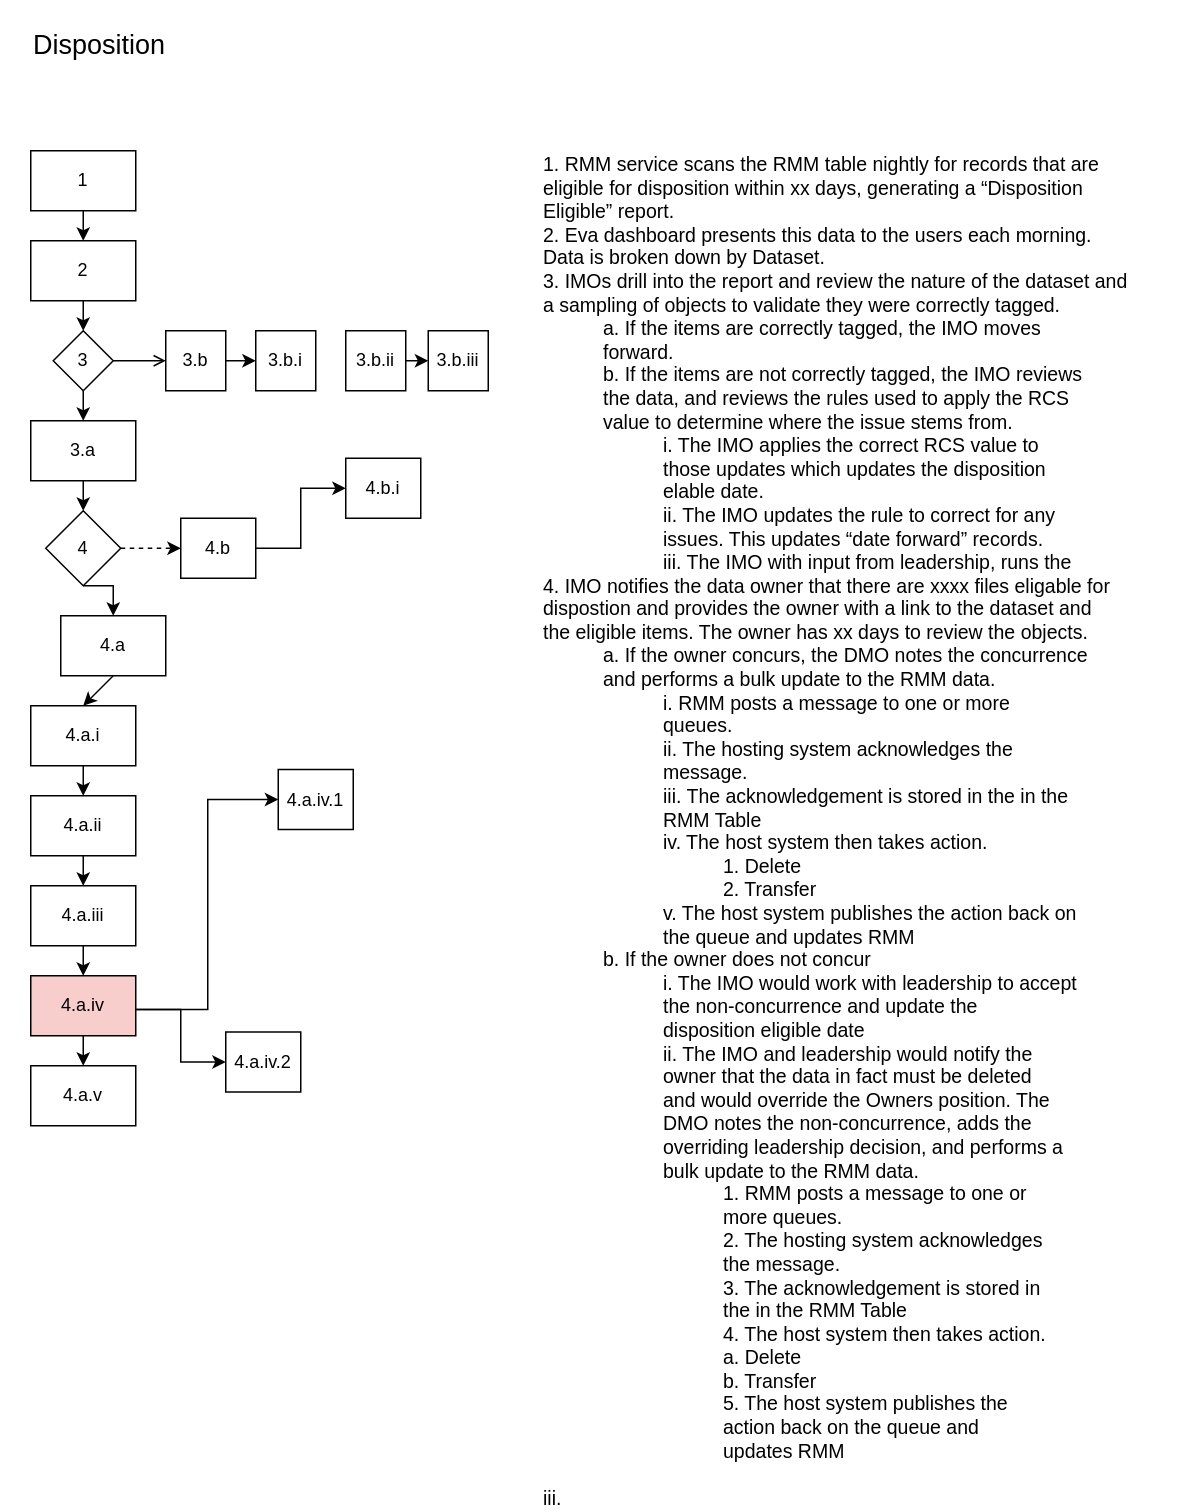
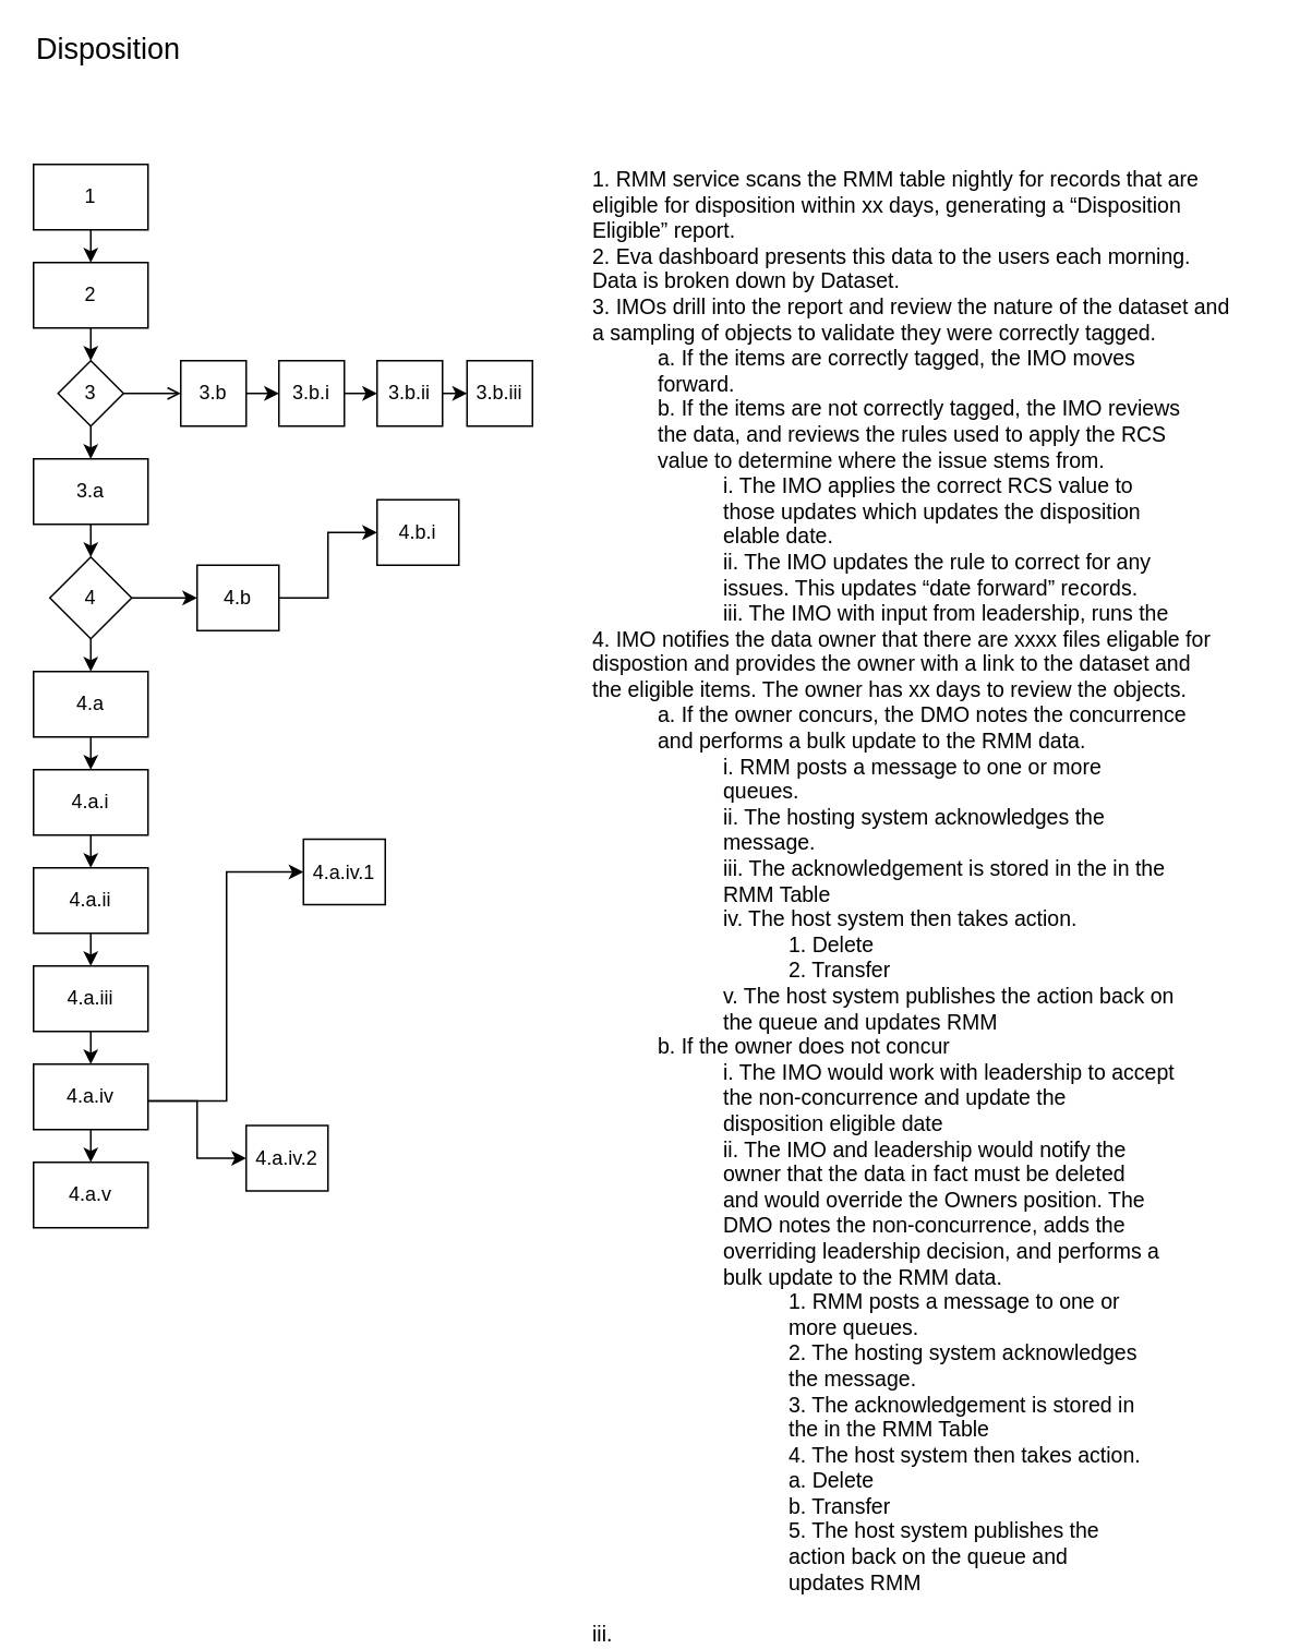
+ <mxCell id="22" style="edgeStyle=orthogonalEdgeStyle;rounded=0;orthogonalLoop=1;jettySize=auto;html=1;exitX=1;exitY=0.5;exitDx=0;exitDy=0;entryX=0;entryY=0.5;entryDx=0;entryDy=0;fontSize=12;" parent="1" source="23" target="25" edge="1"><mxGeometry relative="1" as="geometry" /></mxCell>
- <mxCell id="16" value="" style="endArrow=classic;html=1;exitX=1;exitY=0.5;exitDx=0;exitDy=0;entryX=0;entryY=0.5;entryDx=0;entryDy=0;dashed=1;" parent="1" source="14" target="15" edge="1"><mxGeometry width="50" height="50" relative="1" as="geometry"><mxPoint x="340" y="355" as="sourcePoint" /><mxPoint x="390" y="305" as="targetPoint" /></mxGeometry></mxCell>
+ <mxCell id="16" value="" style="endArrow=classic;html=1;exitX=1;exitY=0.5;exitDx=0;exitDy=0;entryX=0;entryY=0.5;entryDx=0;entryDy=0;" parent="1" source="14" target="15" edge="1"><mxGeometry width="50" height="50" relative="1" as="geometry"><mxPoint x="340" y="355" as="sourcePoint" /><mxPoint x="390" y="305" as="targetPoint" /></mxGeometry></mxCell>
- <mxCell id="11" value="4.a" style="rounded=0;whiteSpace=wrap;html=1;" parent="1" vertex="1"><mxGeometry x="40" y="410" width="70" height="40" as="geometry" /></mxCell>
+ <mxCell id="11" value="4.a" style="rounded=0;whiteSpace=wrap;html=1;" parent="1" vertex="1"><mxGeometry x="20" y="410" width="70" height="40" as="geometry" /></mxCell>
- <mxCell id="34" value="4.a.iv" style="rounded=0;whiteSpace=wrap;html=1;fillColor=#f8cecc;" parent="1" vertex="1"><mxGeometry x="20" y="650" width="70" height="40" as="geometry" /></mxCell>
+ <mxCell id="34" value="4.a.iv" style="rounded=0;whiteSpace=wrap;html=1;" parent="1" vertex="1"><mxGeometry x="20" y="650" width="70" height="40" as="geometry" /></mxCell>
